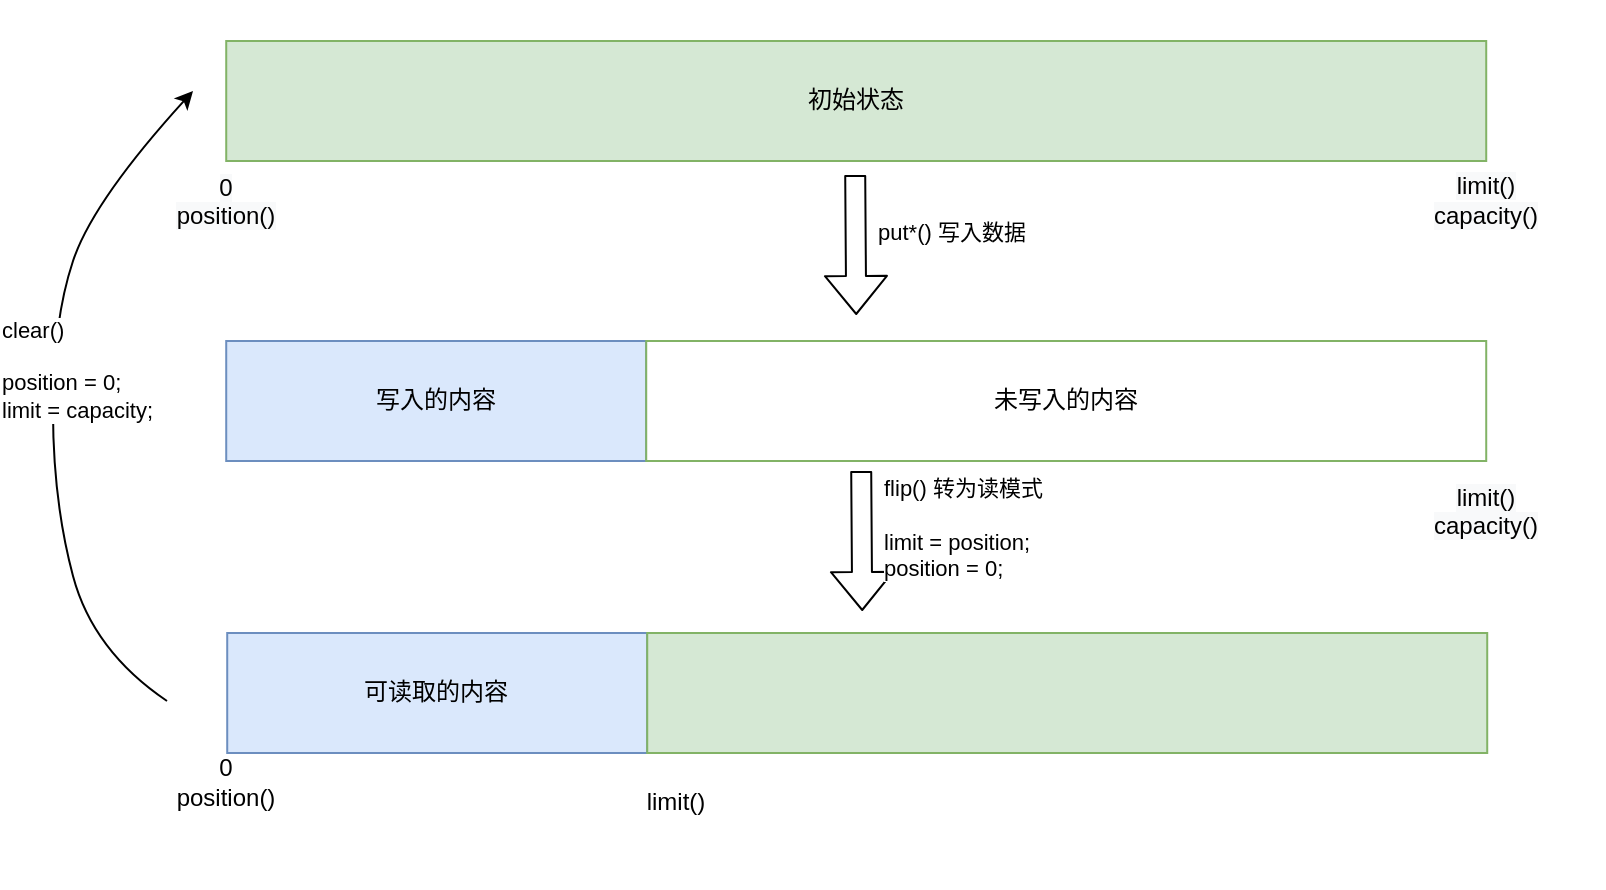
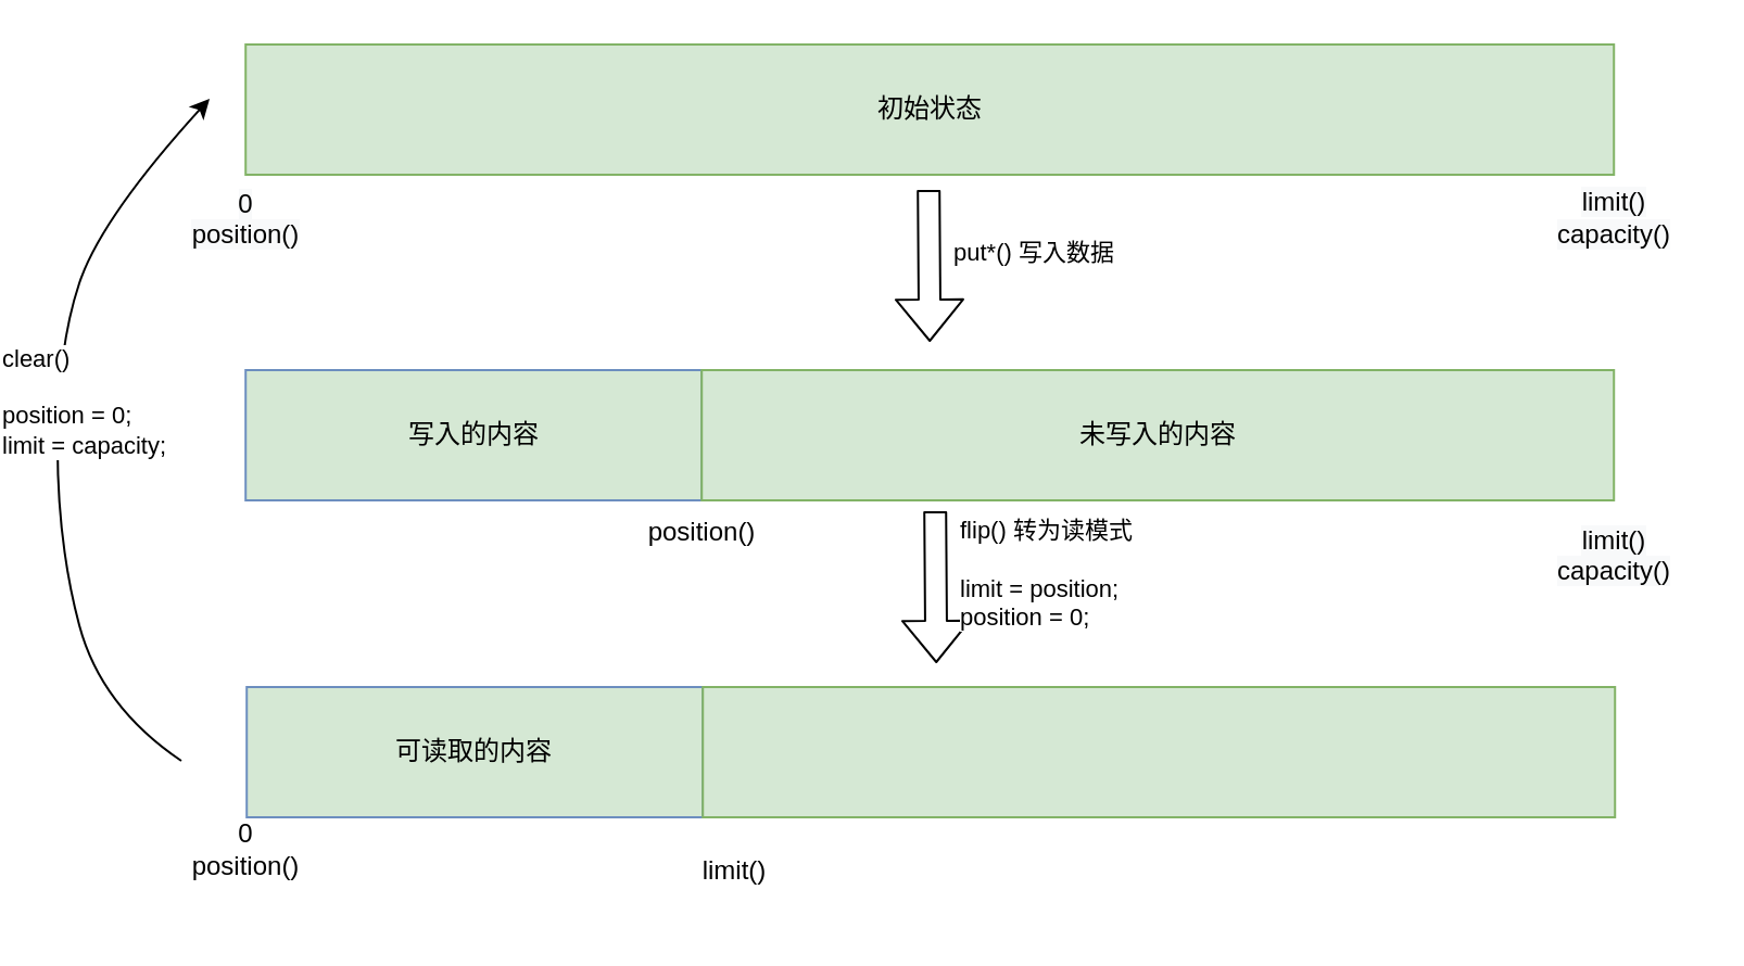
- <mxCell id="10" value="写入的内容" style="rounded=0;whiteSpace=wrap;html=1;fillColor=#dae8fc;strokeColor=#6c8ebf;container=0;" vertex="1" parent="8"><mxGeometry x="20" width="210" height="60" as="geometry" /></mxCell>
+ <mxCell id="10" value="写入的内容" style="rounded=0;whiteSpace=wrap;html=1;fillColor=#d5e8d4;strokeColor=#6c8ebf;container=0;" vertex="1" parent="8"><mxGeometry x="20" width="210" height="60" as="geometry" /></mxCell>
- <mxCell id="11" value="未写入的内容" style="rounded=0;whiteSpace=wrap;html=1;fillColor=#ffffff;strokeColor=#82b366;container=0;" vertex="1" parent="8"><mxGeometry x="230" width="420" height="60" as="geometry" /></mxCell>
+ <mxCell id="11" value="未写入的内容" style="rounded=0;whiteSpace=wrap;html=1;fillColor=#d5e8d4;strokeColor=#82b366;container=0;" vertex="1" parent="8"><mxGeometry x="230" width="420" height="60" as="geometry" /></mxCell>
+ <mxCell id="9" value="&lt;span style=&quot;font-family: &amp;#34;helvetica&amp;#34;&quot;&gt;position()&lt;/span&gt;" style="text;html=1;strokeColor=none;fillColor=none;align=center;verticalAlign=middle;whiteSpace=wrap;rounded=0;container=0;" vertex="1" parent="8"><mxGeometry x="210" y="65" width="40" height="20" as="geometry" /></mxCell>
- <mxCell id="18" value="可读取的内容" style="rounded=0;whiteSpace=wrap;html=1;fillColor=#dae8fc;strokeColor=#6c8ebf;container=0;" vertex="1" parent="15"><mxGeometry x="20" width="210" height="60" as="geometry" /></mxCell>
+ <mxCell id="18" value="可读取的内容" style="rounded=0;whiteSpace=wrap;html=1;fillColor=#d5e8d4;strokeColor=#6c8ebf;container=0;" vertex="1" parent="15"><mxGeometry x="20" width="210" height="60" as="geometry" /></mxCell>
